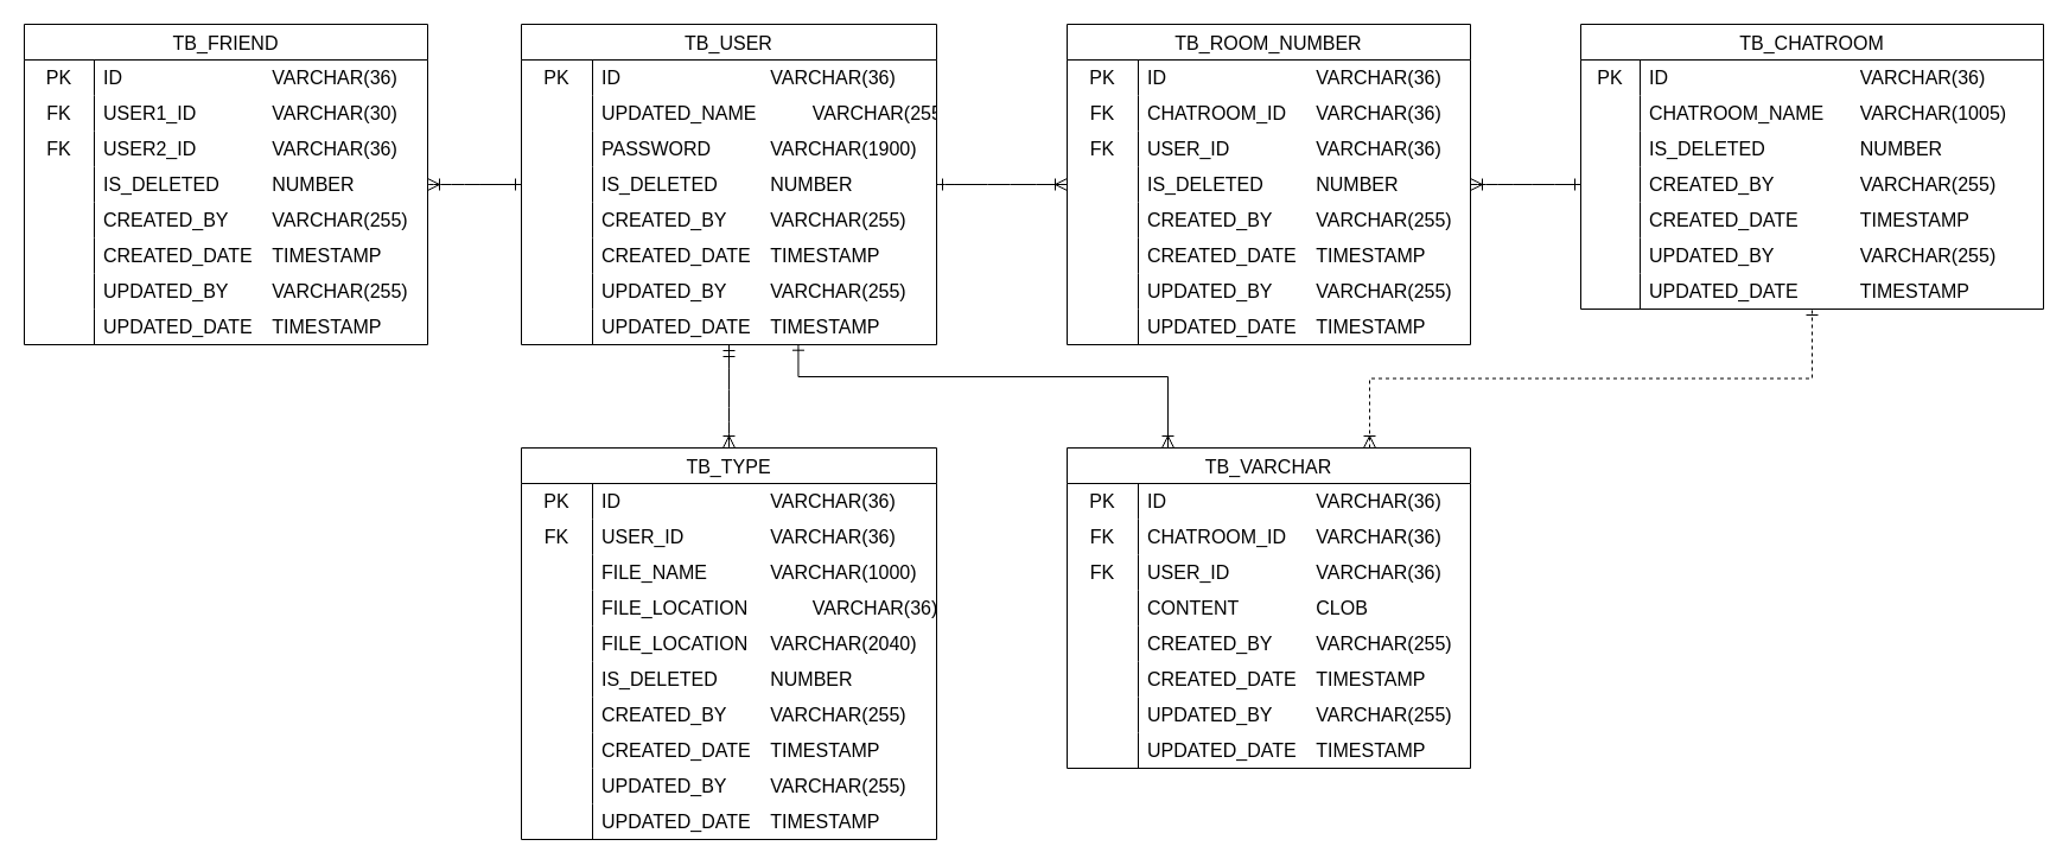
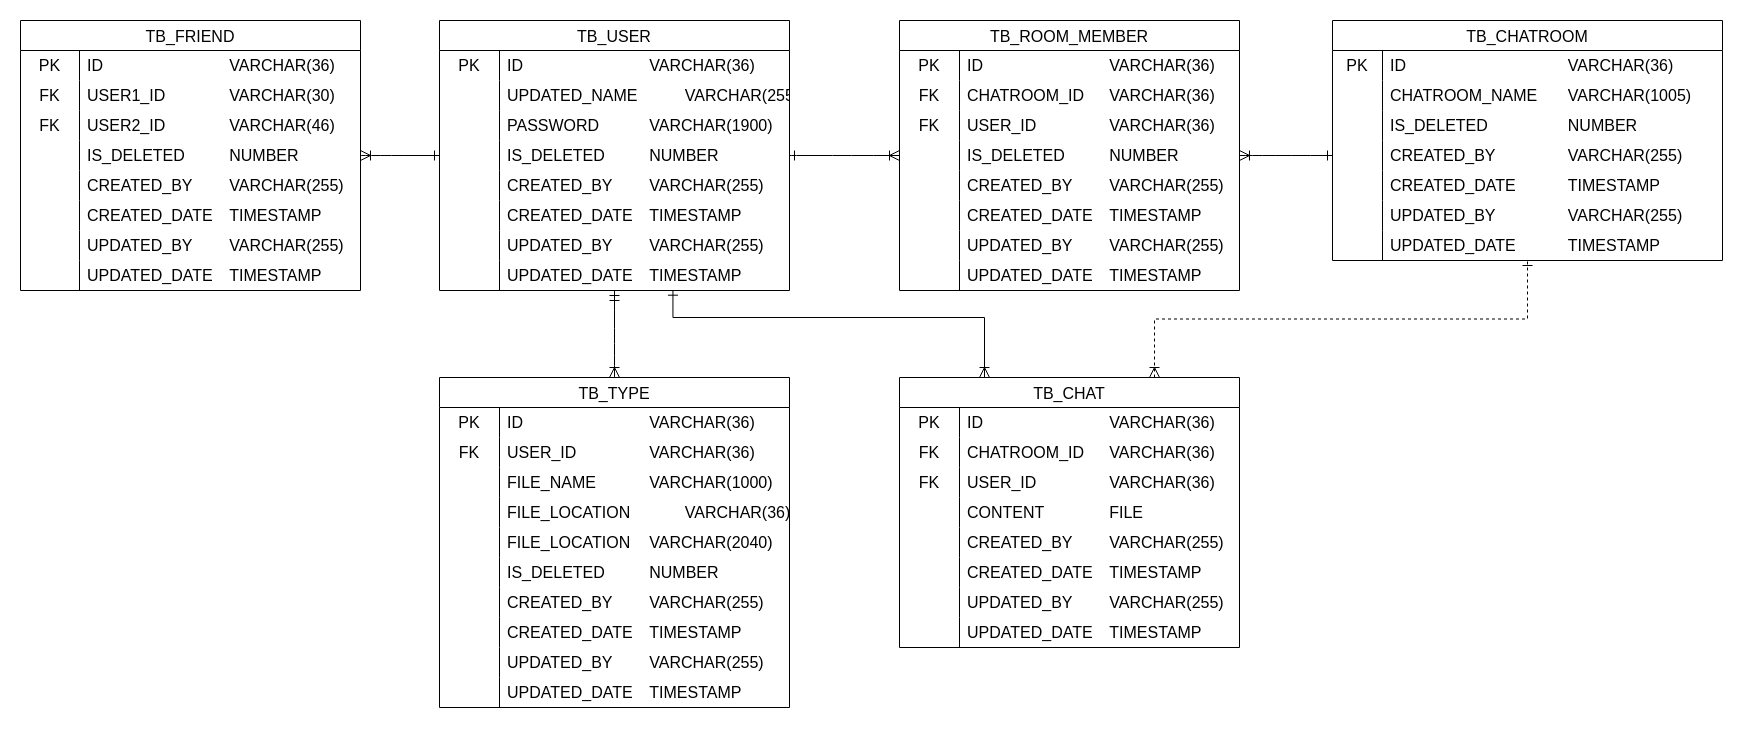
- <mxCell id="74" value="TB_ROOM_NUMBER" style="shape=table;startSize=30;container=1;collapsible=0;childLayout=tableLayout;fixedRows=1;rowLines=0;fontStyle=0;strokeColor=default;fontSize=16;" parent="1" vertex="1"><mxGeometry x="899" y="20" width="340" height="270" as="geometry" /></mxCell>
+ <mxCell id="74" value="TB_ROOM_MEMBER" style="shape=table;startSize=30;container=1;collapsible=0;childLayout=tableLayout;fixedRows=1;rowLines=0;fontStyle=0;strokeColor=default;fontSize=16;" parent="1" vertex="1"><mxGeometry x="899" y="20" width="340" height="270" as="geometry" /></mxCell>
- <mxCell id="36" value="USER2_ID&lt;span style=&quot;white-space: pre;&quot;&gt;&#09;&lt;/span&gt;&lt;span style=&quot;white-space: pre;&quot;&gt;&#09;&lt;/span&gt;VARCHAR(36)" style="shape=partialRectangle;html=1;whiteSpace=wrap;connectable=0;fillColor=none;top=0;left=0;bottom=0;right=0;align=left;spacingLeft=6;overflow=hidden;strokeColor=inherit;fontSize=16;" parent="34" vertex="1"><mxGeometry x="59" width="281" height="30" as="geometry"><mxRectangle width="281" height="30" as="alternateBounds" /></mxGeometry></mxCell>
+ <mxCell id="36" value="USER2_ID&lt;span style=&quot;white-space: pre;&quot;&gt;&#09;&lt;/span&gt;&lt;span style=&quot;white-space: pre;&quot;&gt;&#09;&lt;/span&gt;VARCHAR(46)" style="shape=partialRectangle;html=1;whiteSpace=wrap;connectable=0;fillColor=none;top=0;left=0;bottom=0;right=0;align=left;spacingLeft=6;overflow=hidden;strokeColor=inherit;fontSize=16;" parent="34" vertex="1"><mxGeometry x="59" width="281" height="30" as="geometry"><mxRectangle width="281" height="30" as="alternateBounds" /></mxGeometry></mxCell>
- <mxCell id="101" value="TB_VARCHAR" style="shape=table;startSize=30;container=1;collapsible=0;childLayout=tableLayout;fixedRows=1;rowLines=0;fontStyle=0;strokeColor=default;fontSize=16;" parent="1" vertex="1"><mxGeometry x="899" y="377" width="340" height="270" as="geometry" /></mxCell>
+ <mxCell id="101" value="TB_CHAT" style="shape=table;startSize=30;container=1;collapsible=0;childLayout=tableLayout;fixedRows=1;rowLines=0;fontStyle=0;strokeColor=default;fontSize=16;" parent="1" vertex="1"><mxGeometry x="899" y="377" width="340" height="270" as="geometry" /></mxCell>
- <mxCell id="113" value="CONTENT&lt;span style=&quot;white-space: pre;&quot;&gt;&#09;&lt;/span&gt;&lt;span style=&quot;white-space: pre;&quot;&gt;&#09;&lt;/span&gt;CLOB" style="shape=partialRectangle;html=1;whiteSpace=wrap;connectable=0;fillColor=none;top=0;left=0;bottom=0;right=0;align=left;spacingLeft=6;overflow=hidden;strokeColor=inherit;fontSize=16;" parent="111" vertex="1"><mxGeometry x="60" width="280" height="30" as="geometry"><mxRectangle width="280" height="30" as="alternateBounds" /></mxGeometry></mxCell>
+ <mxCell id="113" value="CONTENT&lt;span style=&quot;white-space: pre;&quot;&gt;&#09;&lt;/span&gt;&lt;span style=&quot;white-space: pre;&quot;&gt;&#09;&lt;/span&gt;FILE" style="shape=partialRectangle;html=1;whiteSpace=wrap;connectable=0;fillColor=none;top=0;left=0;bottom=0;right=0;align=left;spacingLeft=6;overflow=hidden;strokeColor=inherit;fontSize=16;" parent="111" vertex="1"><mxGeometry x="60" width="280" height="30" as="geometry"><mxRectangle width="280" height="30" as="alternateBounds" /></mxGeometry></mxCell>
